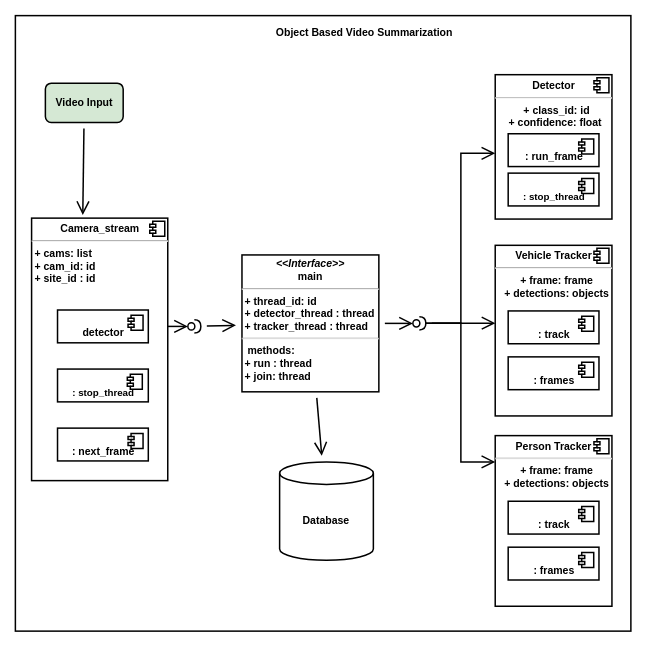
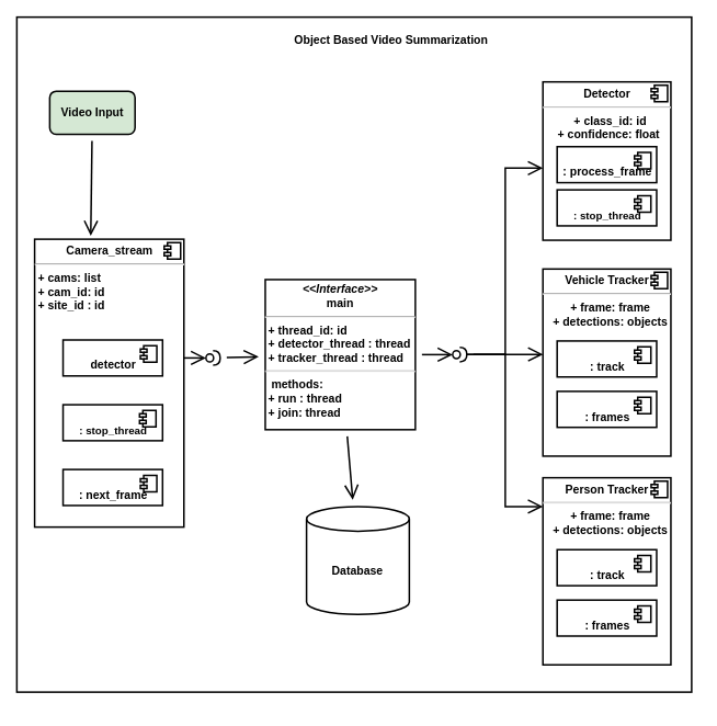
- <mxCell id="23" value="&lt;font style=&quot;font-size: 14px;&quot;&gt;&lt;span style=&quot;font-size: 14px;&quot;&gt;Object Based Video Summarization&lt;/span&gt;&lt;/font&gt;" style="text;html=1;align=center;verticalAlign=middle;resizable=0;points=[];autosize=1;strokeColor=none;fillColor=none;strokeWidth=2;fontStyle=1;fontSize=14;" parent="2" vertex="1"><mxGeometry x="340.312" y="12.5" width="250" height="20" as="geometry" /></mxCell>
+ <mxCell id="23" value="&lt;font style=&quot;font-size: 14px;&quot;&gt;&lt;span style=&quot;font-size: 14px;&quot;&gt;Object Based Video Summarization&lt;/span&gt;&lt;/font&gt;" style="text;html=1;align=center;verticalAlign=middle;resizable=0;points=[];autosize=1;strokeColor=none;fillColor=none;strokeWidth=2;fontStyle=1;fontSize=14;" parent="2" vertex="1"><mxGeometry x="330.312" y="17.5" width="250" height="20" as="geometry" /></mxCell>
- <mxCell id="13" value="&lt;font style=&quot;font-size: 14px;&quot;&gt;&lt;br style=&quot;font-size: 14px;&quot;&gt;&lt;span style=&quot;font-size: 14px;&quot;&gt;: run_frame&lt;/span&gt;&lt;/font&gt;" style="html=1;dropTarget=0;hachureGap=4;pointerEvents=0;strokeWidth=2;fontStyle=1;align=center;fontSize=14;" parent="2" vertex="1"><mxGeometry x="657.083" y="157.5" width="121.042" height="43.75" as="geometry" /></mxCell>
+ <mxCell id="13" value="&lt;font style=&quot;font-size: 14px;&quot;&gt;&lt;br style=&quot;font-size: 14px;&quot;&gt;&lt;span style=&quot;font-size: 14px;&quot;&gt;: process_frame&lt;/span&gt;&lt;/font&gt;" style="html=1;dropTarget=0;hachureGap=4;pointerEvents=0;strokeWidth=2;fontStyle=1;align=center;fontSize=14;" parent="2" vertex="1"><mxGeometry x="657.083" y="157.5" width="121.042" height="43.75" as="geometry" /></mxCell>
